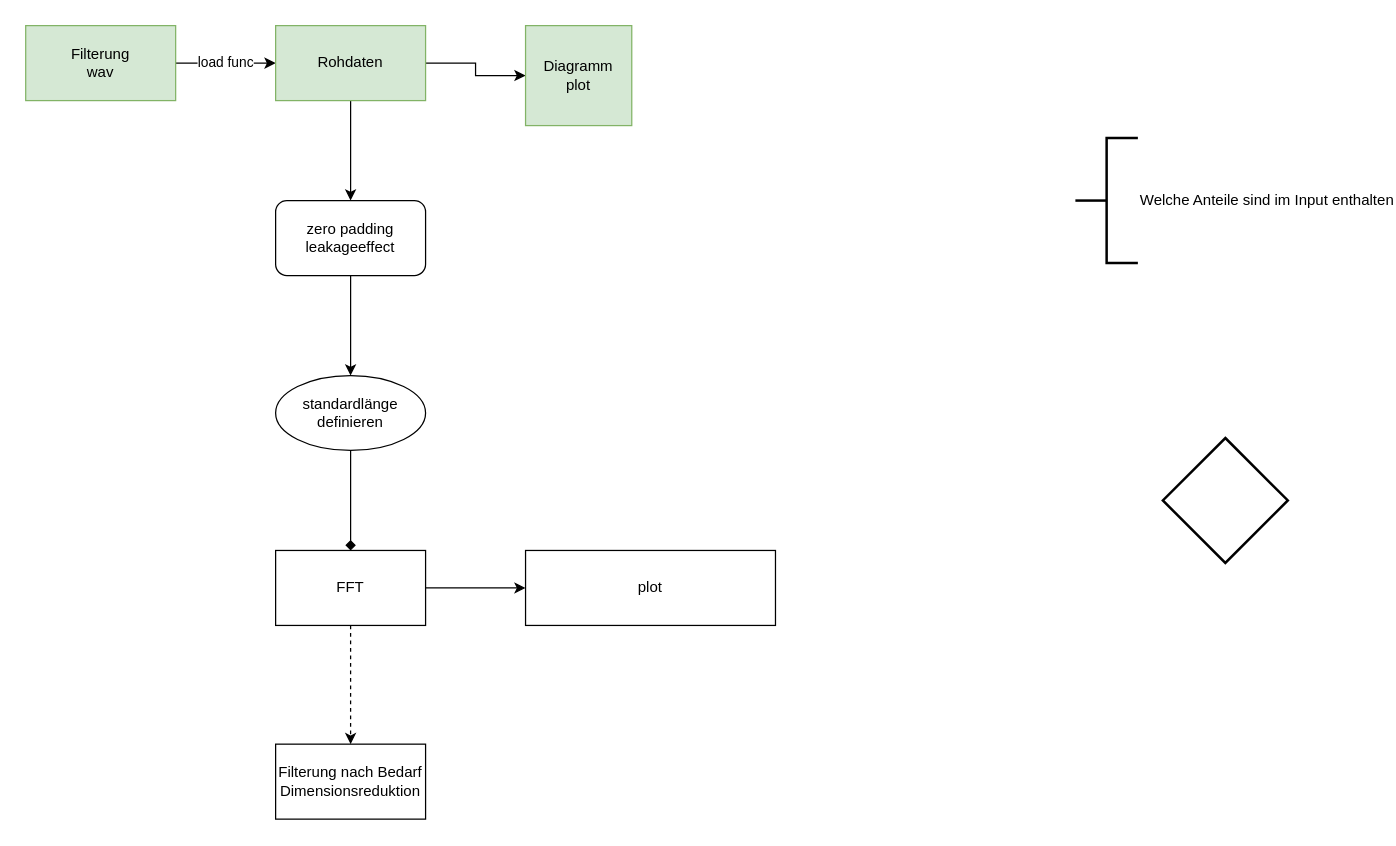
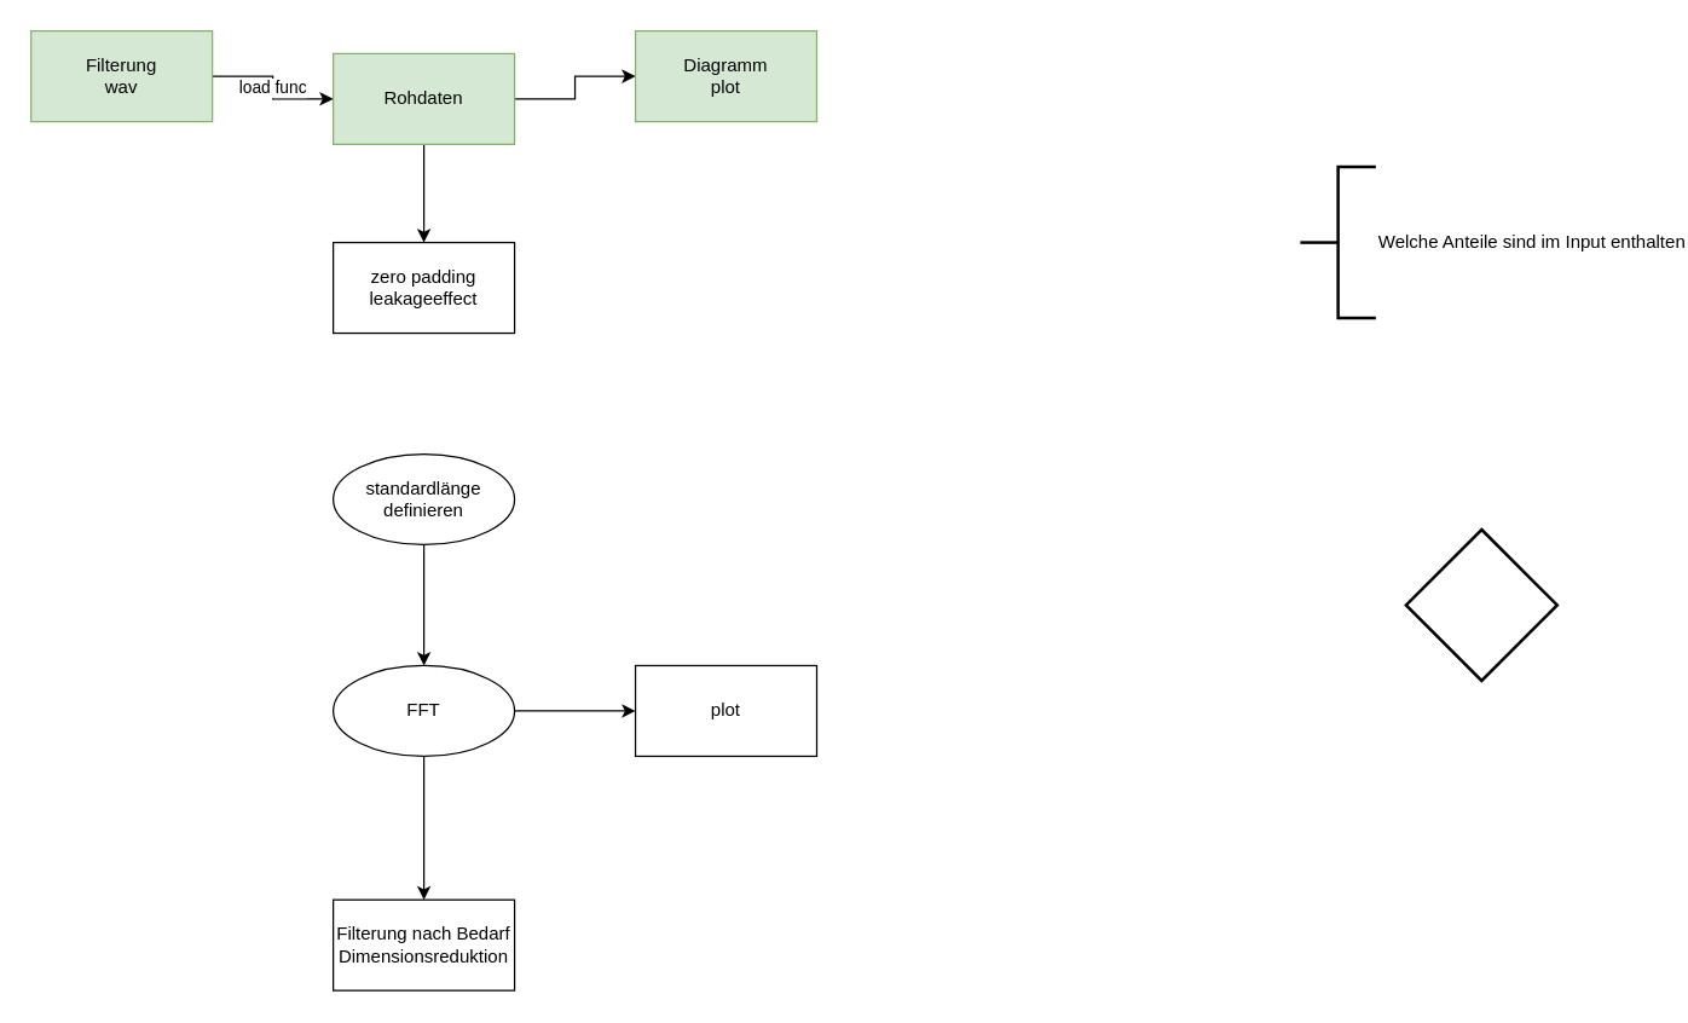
- <mxCell id="6" value="Rohdaten" style="whiteSpace=wrap;html=1;rounded=0;fillColor=#d5e8d4;strokeColor=#82b366;" parent="1" vertex="1"><mxGeometry x="220" y="20" width="120" height="60" as="geometry" /></mxCell>
+ <mxCell id="6" value="Rohdaten" style="whiteSpace=wrap;html=1;rounded=0;fillColor=#d5e8d4;strokeColor=#82b366;" parent="1" vertex="1"><mxGeometry x="220" y="35" width="120" height="60" as="geometry" /></mxCell>
- <mxCell id="7" value="&lt;div&gt;Diagramm&lt;/div&gt;&lt;div&gt;plot&lt;br&gt;&lt;/div&gt;" style="whiteSpace=wrap;html=1;rounded=0;fillColor=#d5e8d4;strokeColor=#82b366;" parent="1" vertex="1"><mxGeometry x="420" y="20" width="85" height="80" as="geometry" /></mxCell>
+ <mxCell id="7" value="&lt;div&gt;Diagramm&lt;/div&gt;&lt;div&gt;plot&lt;br&gt;&lt;/div&gt;" style="whiteSpace=wrap;html=1;rounded=0;fillColor=#d5e8d4;strokeColor=#82b366;" parent="1" vertex="1"><mxGeometry x="420" y="20" width="120" height="60" as="geometry" /></mxCell>
- <mxCell id="9" value="&lt;div&gt;zero padding&lt;/div&gt;&lt;div&gt;leakageeffect&lt;/div&gt;" style="whiteSpace=wrap;html=1;rounded=1;" parent="1" vertex="1"><mxGeometry x="220" y="160" width="120" height="60" as="geometry" /></mxCell>
+ <mxCell id="9" value="&lt;div&gt;zero padding&lt;/div&gt;&lt;div&gt;leakageeffect&lt;/div&gt;" style="whiteSpace=wrap;html=1;rounded=0;" parent="1" vertex="1"><mxGeometry x="220" y="160" width="120" height="60" as="geometry" /></mxCell>
- <mxCell id="8" value="" style="edgeStyle=orthogonalEdgeStyle;rounded=0;orthogonalLoop=1;jettySize=auto;html=1;" parent="1" source="9" target="11" edge="1"><mxGeometry relative="1" as="geometry" /></mxCell>
- <mxCell id="10" value="" style="edgeStyle=orthogonalEdgeStyle;rounded=0;orthogonalLoop=1;jettySize=auto;html=1;endArrow=diamond;" parent="1" source="11" target="14" edge="1"><mxGeometry relative="1" as="geometry" /></mxCell>
+ <mxCell id="10" value="" style="edgeStyle=orthogonalEdgeStyle;rounded=0;orthogonalLoop=1;jettySize=auto;html=1;" parent="1" source="11" target="14" edge="1"><mxGeometry relative="1" as="geometry" /></mxCell>
- <mxCell id="14" value="FFT" style="whiteSpace=wrap;html=1;rounded=0;" parent="1" vertex="1"><mxGeometry x="220" y="440" width="120" height="60" as="geometry" /></mxCell>
+ <mxCell id="14" value="FFT" style="ellipse;whiteSpace=wrap;html=1;" parent="1" vertex="1"><mxGeometry x="220" y="440" width="120" height="60" as="geometry" /></mxCell>
- <mxCell id="16" value="plot" style="whiteSpace=wrap;html=1;rounded=0;" parent="1" vertex="1"><mxGeometry x="420" y="440" width="200" height="60" as="geometry" /></mxCell>
+ <mxCell id="16" value="plot" style="whiteSpace=wrap;html=1;rounded=0;" parent="1" vertex="1"><mxGeometry x="420" y="440" width="120" height="60" as="geometry" /></mxCell>
- <mxCell id="12" value="" style="edgeStyle=orthogonalEdgeStyle;rounded=0;orthogonalLoop=1;jettySize=auto;html=1;dashed=1;" parent="1" source="14" target="15" edge="1"><mxGeometry relative="1" as="geometry" /></mxCell>
+ <mxCell id="12" value="" style="edgeStyle=orthogonalEdgeStyle;rounded=0;orthogonalLoop=1;jettySize=auto;html=1;" parent="1" source="14" target="15" edge="1"><mxGeometry relative="1" as="geometry" /></mxCell>
